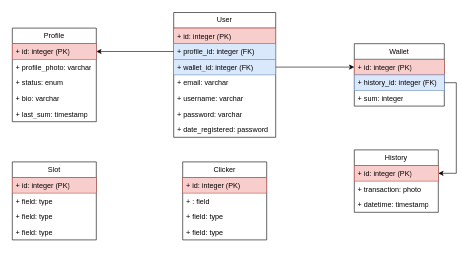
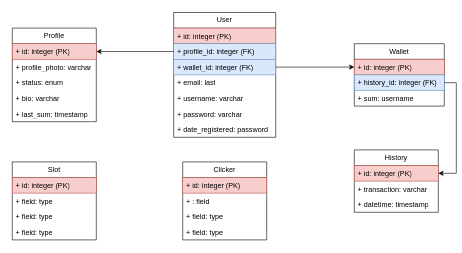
- <mxCell id="6" value="+ email: varchar" style="text;strokeColor=none;fillColor=none;align=left;verticalAlign=top;spacingLeft=4;spacingRight=4;overflow=hidden;rotatable=0;points=[[0,0.5],[1,0.5]];portConstraint=eastwest;whiteSpace=wrap;html=1;" vertex="1" parent="2"><mxGeometry y="104" width="170" height="26" as="geometry" /></mxCell>
+ <mxCell id="6" value="+ email: last" style="text;strokeColor=none;fillColor=none;align=left;verticalAlign=top;spacingLeft=4;spacingRight=4;overflow=hidden;rotatable=0;points=[[0,0.5],[1,0.5]];portConstraint=eastwest;whiteSpace=wrap;html=1;" vertex="1" parent="2"><mxGeometry y="104" width="170" height="26" as="geometry" /></mxCell>
- <mxCell id="20" value="+ sum: integer" style="text;strokeColor=none;fillColor=none;align=left;verticalAlign=top;spacingLeft=4;spacingRight=4;overflow=hidden;rotatable=0;points=[[0,0.5],[1,0.5]];portConstraint=eastwest;whiteSpace=wrap;html=1;" vertex="1" parent="17"><mxGeometry y="78" width="150" height="26" as="geometry" /></mxCell>
+ <mxCell id="20" value="+ sum: username" style="text;strokeColor=none;fillColor=none;align=left;verticalAlign=top;spacingLeft=4;spacingRight=4;overflow=hidden;rotatable=0;points=[[0,0.5],[1,0.5]];portConstraint=eastwest;whiteSpace=wrap;html=1;" vertex="1" parent="17"><mxGeometry y="78" width="150" height="26" as="geometry" /></mxCell>
- <mxCell id="24" value="+ transaction: photo" style="text;strokeColor=none;fillColor=none;align=left;verticalAlign=top;spacingLeft=4;spacingRight=4;overflow=hidden;rotatable=0;points=[[0,0.5],[1,0.5]];portConstraint=eastwest;whiteSpace=wrap;html=1;" vertex="1" parent="22"><mxGeometry y="52" width="140" height="26" as="geometry" /></mxCell>
+ <mxCell id="24" value="+ transaction: varchar" style="text;strokeColor=none;fillColor=none;align=left;verticalAlign=top;spacingLeft=4;spacingRight=4;overflow=hidden;rotatable=0;points=[[0,0.5],[1,0.5]];portConstraint=eastwest;whiteSpace=wrap;html=1;" vertex="1" parent="22"><mxGeometry y="52" width="140" height="26" as="geometry" /></mxCell>
